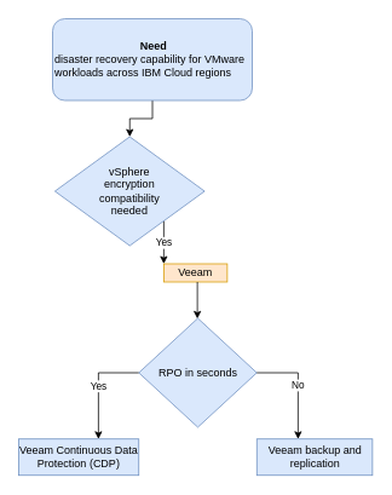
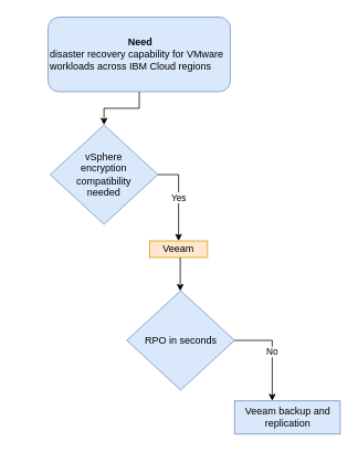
- <mxCell id="5" value="&lt;span style=&quot;font-family: Helvetica; font-size: 12px; font-style: normal; font-variant-ligatures: normal; font-variant-caps: normal; font-weight: 400; letter-spacing: normal; orphans: 2; text-align: center; text-indent: 0px; text-transform: none; widows: 2; word-spacing: 0px; -webkit-text-stroke-width: 0px; text-decoration-thickness: initial; text-decoration-style: initial; text-decoration-color: initial; float: none; display: inline !important;&quot;&gt;vSphere &lt;br&gt;encryption &lt;br&gt;compatibility &lt;br&gt;needed&lt;/span&gt;" style="rhombus;whiteSpace=wrap;html=1;fillColor=#dae8fc;strokeColor=#6c8ebf;fontColor=default;labelBackgroundColor=none;" parent="1" vertex="1"><mxGeometry x="60" y="150" width="165" height="120" as="geometry" /></mxCell>
+ <mxCell id="5" value="&lt;span style=&quot;font-family: Helvetica; font-size: 12px; font-style: normal; font-variant-ligatures: normal; font-variant-caps: normal; font-weight: 400; letter-spacing: normal; orphans: 2; text-align: center; text-indent: 0px; text-transform: none; widows: 2; word-spacing: 0px; -webkit-text-stroke-width: 0px; text-decoration-thickness: initial; text-decoration-style: initial; text-decoration-color: initial; float: none; display: inline !important;&quot;&gt;vSphere &lt;br&gt;encryption &lt;br&gt;compatibility &lt;br&gt;needed&lt;/span&gt;" style="rhombus;whiteSpace=wrap;html=1;fillColor=#dae8fc;strokeColor=#6c8ebf;fontColor=default;labelBackgroundColor=none;" parent="1" vertex="1"><mxGeometry x="60" y="150" width="130" height="120" as="geometry" /></mxCell>
- <mxCell id="8" value="Yes" style="edgeStyle=orthogonalEdgeStyle;rounded=0;orthogonalLoop=1;jettySize=auto;html=1;" parent="1" source="9" target="12" edge="1"><mxGeometry relative="1" as="geometry"><Array as="points"><mxPoint x="108" y="410" /></Array></mxGeometry></mxCell>
- <mxCell id="12" value="Veeam Continuous Data Protection (CDP)" style="rounded=0;whiteSpace=wrap;html=1;fillColor=#dae8fc;strokeColor=#6c8ebf;" parent="1" vertex="1"><mxGeometry x="20" y="483" width="132.5" height="40" as="geometry" /></mxCell>
